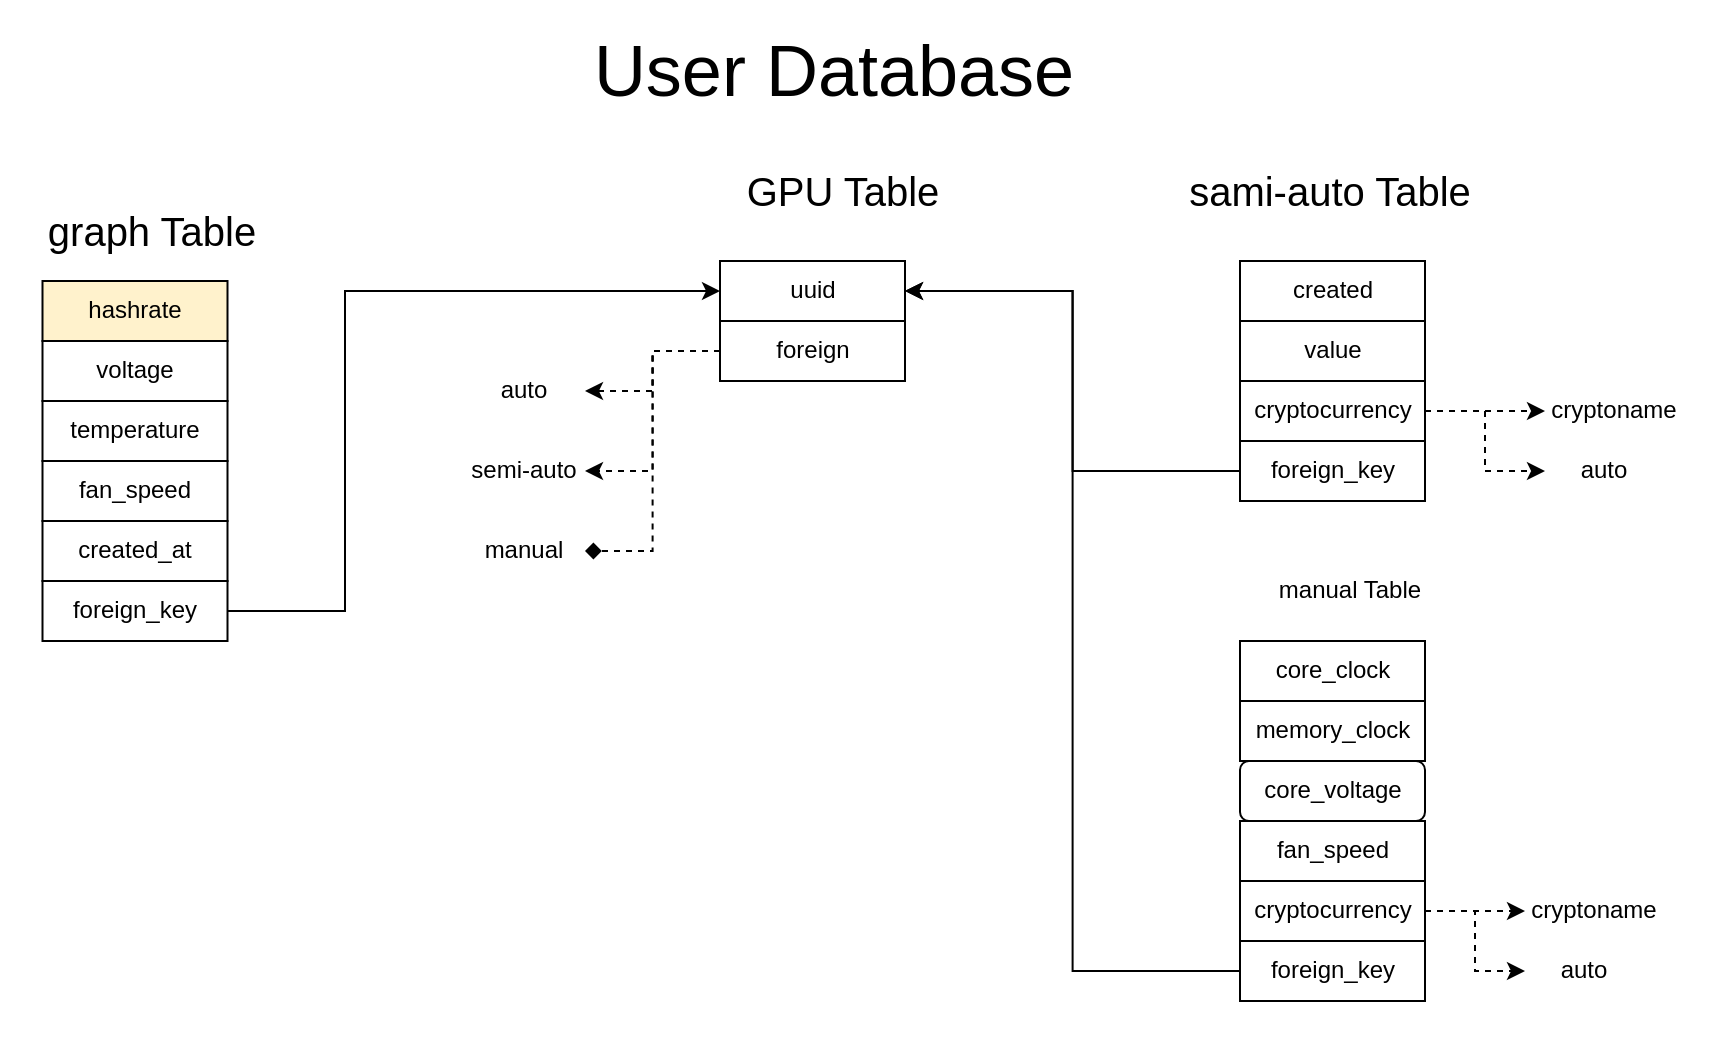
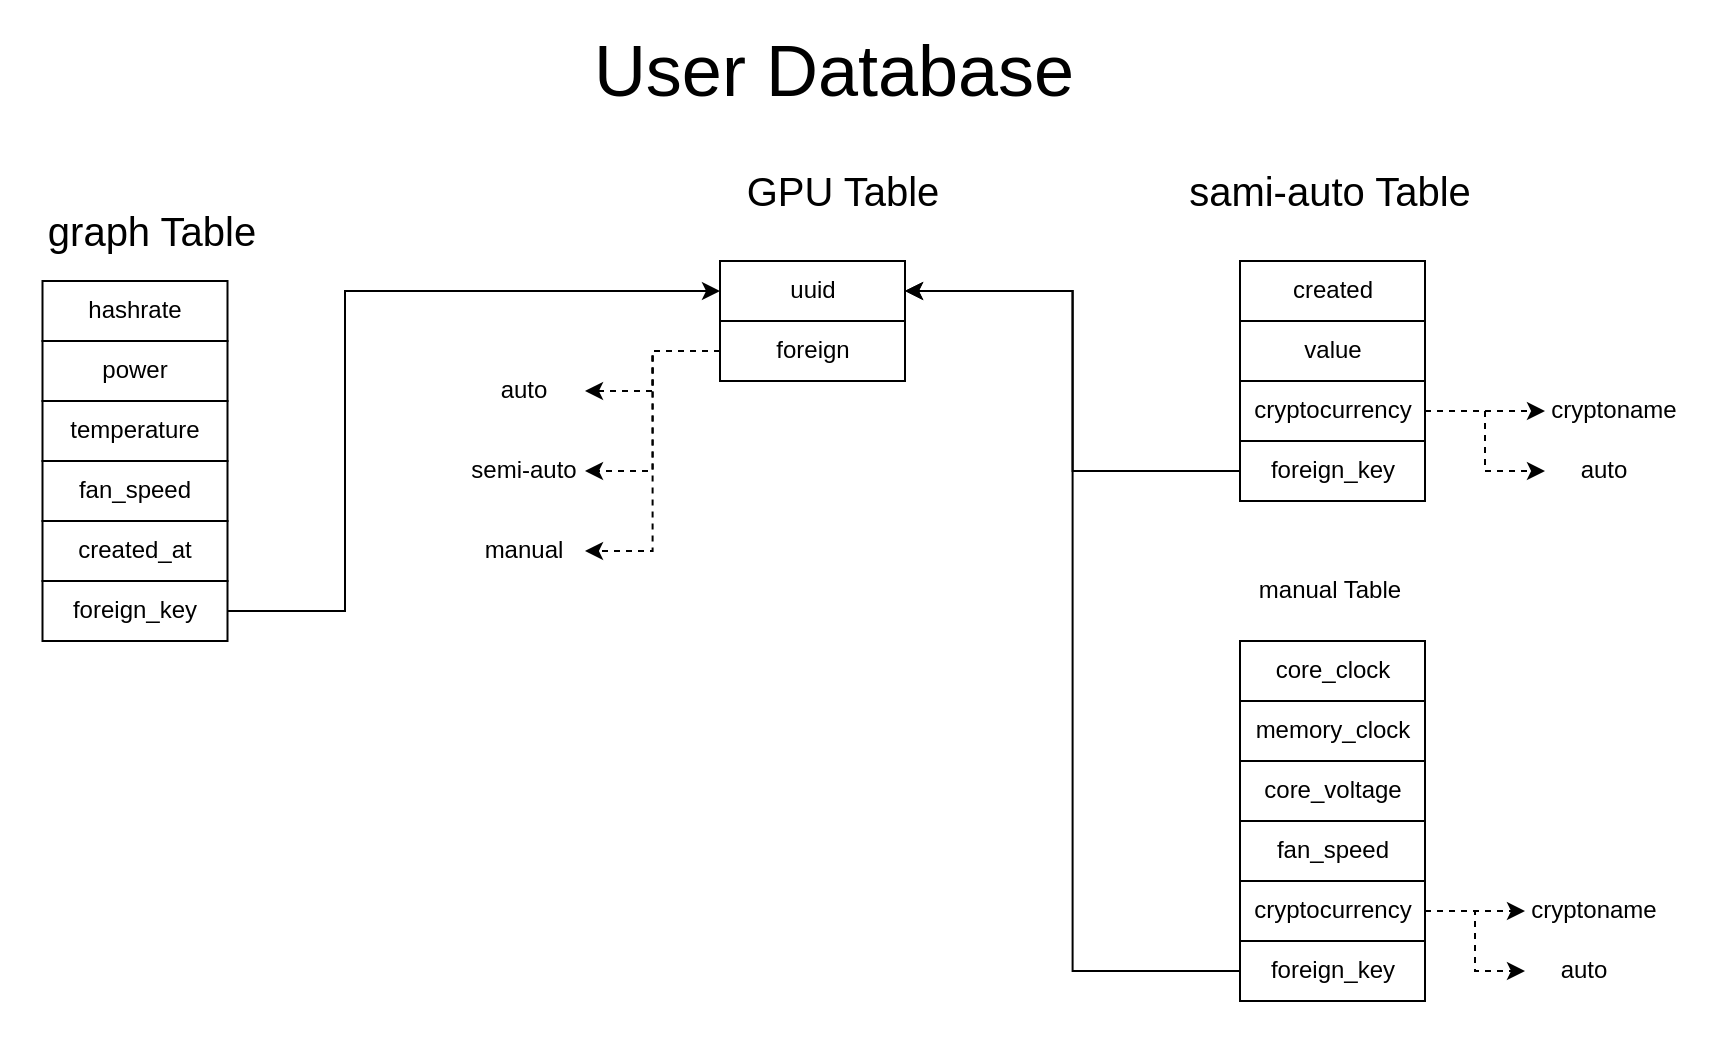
- <mxCell id="35" value="hashrate" style="rounded=0;whiteSpace=wrap;html=1;fillColor=#fff2cc;" vertex="1" parent="1"><mxGeometry x="20.75" y="140" width="92.5" height="30" as="geometry" /></mxCell>
+ <mxCell id="35" value="hashrate" style="rounded=0;whiteSpace=wrap;html=1;" vertex="1" parent="1"><mxGeometry x="20.75" y="140" width="92.5" height="30" as="geometry" /></mxCell>
- <mxCell id="36" value="voltage" style="rounded=0;whiteSpace=wrap;html=1;" vertex="1" parent="1"><mxGeometry x="20.75" y="170" width="92.5" height="30" as="geometry" /></mxCell>
+ <mxCell id="36" value="power" style="rounded=0;whiteSpace=wrap;html=1;" vertex="1" parent="1"><mxGeometry x="20.75" y="170" width="92.5" height="30" as="geometry" /></mxCell>
- <mxCell id="6" style="edgeStyle=orthogonalEdgeStyle;rounded=0;orthogonalLoop=1;jettySize=auto;html=1;entryX=1;entryY=0.5;entryDx=0;entryDy=0;dashed=1;endArrow=diamond;" edge="1" parent="1" source="8" target="10"><mxGeometry relative="1" as="geometry" /></mxCell>
+ <mxCell id="6" style="edgeStyle=orthogonalEdgeStyle;rounded=0;orthogonalLoop=1;jettySize=auto;html=1;entryX=1;entryY=0.5;entryDx=0;entryDy=0;dashed=1;" edge="1" parent="1" source="8" target="10"><mxGeometry relative="1" as="geometry" /></mxCell>
- <mxCell id="20" value="&lt;div&gt;manual Table&lt;/div&gt;" style="text;html=1;strokeColor=none;fillColor=none;align=center;verticalAlign=middle;whiteSpace=wrap;rounded=0;" vertex="1" parent="1"><mxGeometry x="629.5" y="280" width="90" height="30" as="geometry" /></mxCell>
+ <mxCell id="20" value="&lt;div&gt;manual Table&lt;/div&gt;" style="text;html=1;strokeColor=none;fillColor=none;align=center;verticalAlign=middle;whiteSpace=wrap;rounded=0;" vertex="1" parent="1"><mxGeometry x="619.5" y="280" width="90" height="30" as="geometry" /></mxCell>
- <mxCell id="25" value="core_voltage" style="whiteSpace=wrap;html=1;rounded=1;" vertex="1" parent="1"><mxGeometry x="619.5" y="380" width="92.5" height="30" as="geometry" /></mxCell>
+ <mxCell id="25" value="core_voltage" style="rounded=0;whiteSpace=wrap;html=1;" vertex="1" parent="1"><mxGeometry x="619.5" y="380" width="92.5" height="30" as="geometry" /></mxCell>
